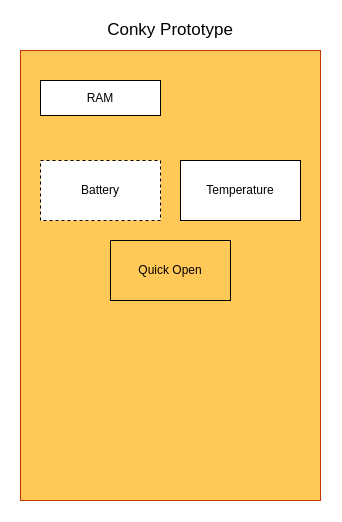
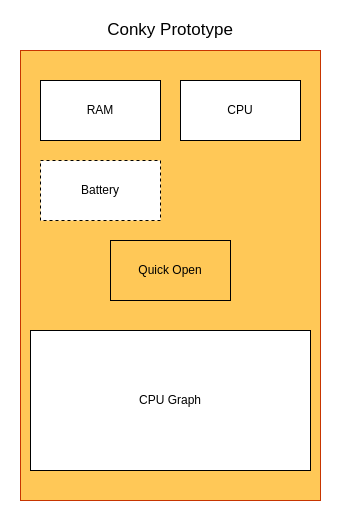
- <mxCell id="3" value="RAM" style="rounded=0;whiteSpace=wrap;html=1;" vertex="1" parent="1"><mxGeometry x="40" y="80" width="120" height="35" as="geometry" /></mxCell>
+ <mxCell id="3" value="RAM" style="rounded=0;whiteSpace=wrap;html=1;" vertex="1" parent="1"><mxGeometry x="40" y="80" width="120" height="60" as="geometry" /></mxCell>
+ <mxCell id="4" value="CPU" style="rounded=0;whiteSpace=wrap;html=1;" vertex="1" parent="1"><mxGeometry x="180" y="80" width="120" height="60" as="geometry" /></mxCell>
- <mxCell id="6" value="Temperature" style="rounded=0;whiteSpace=wrap;html=1;" vertex="1" parent="1"><mxGeometry x="180" y="160" width="120" height="60" as="geometry" /></mxCell>
+ <mxCell id="8" value="CPU Graph" style="rounded=0;whiteSpace=wrap;html=1;" vertex="1" parent="1"><mxGeometry x="30" y="330" width="280" height="140" as="geometry" /></mxCell>
